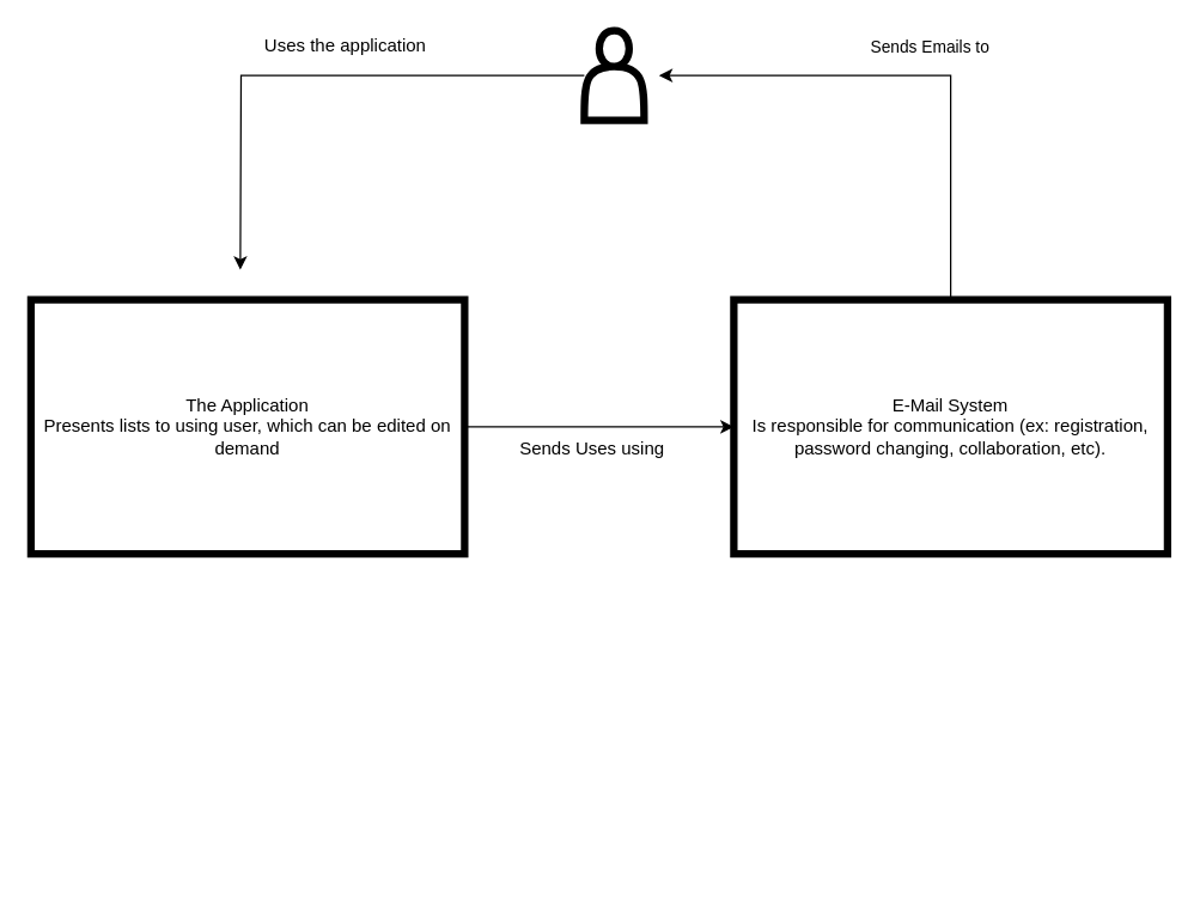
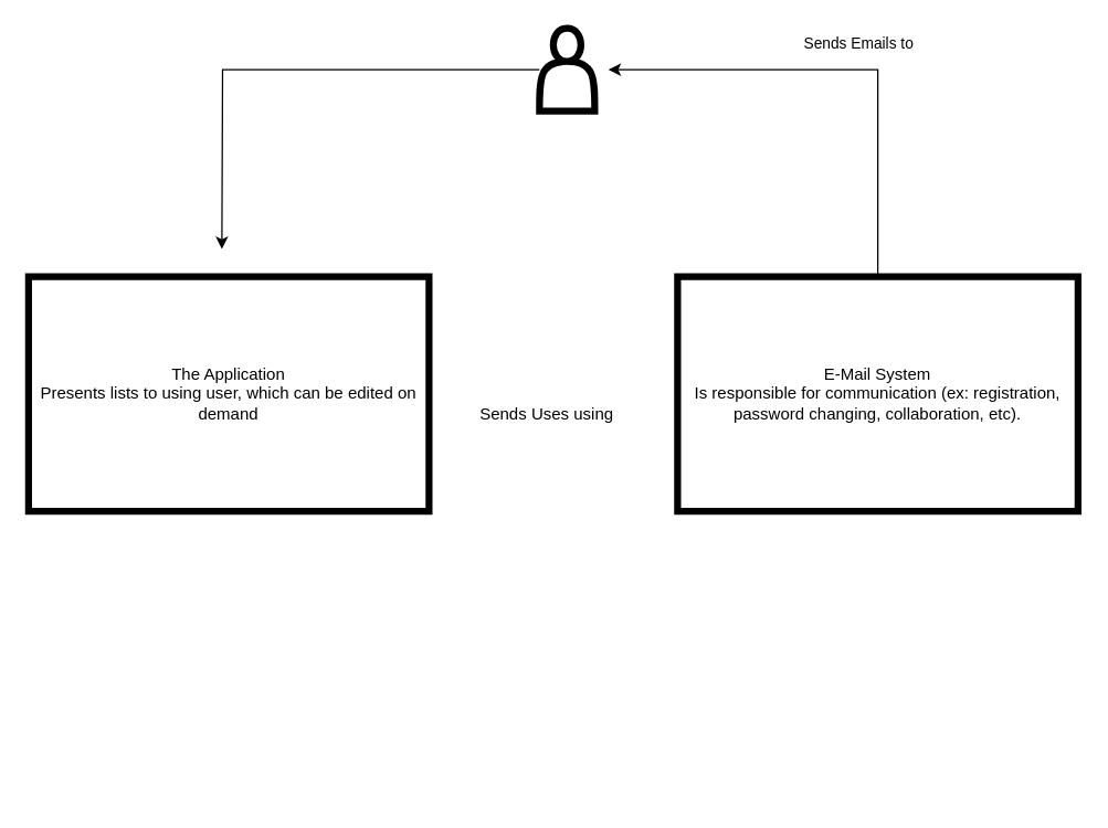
- <mxCell id="10" value="Uses the application" style="text;html=1;align=center;verticalAlign=middle;resizable=0;points=[];autosize=1;strokeColor=none;fillColor=none;" parent="1" vertex="1"><mxGeometry x="170" y="20" width="120" height="20" as="geometry" /></mxCell>
- <mxCell id="7" style="edgeStyle=orthogonalEdgeStyle;rounded=0;orthogonalLoop=1;jettySize=auto;html=1;entryX=0;entryY=0.5;entryDx=0;entryDy=0;" parent="1" source="8" target="6" edge="1"><mxGeometry relative="1" as="geometry" /></mxCell>
